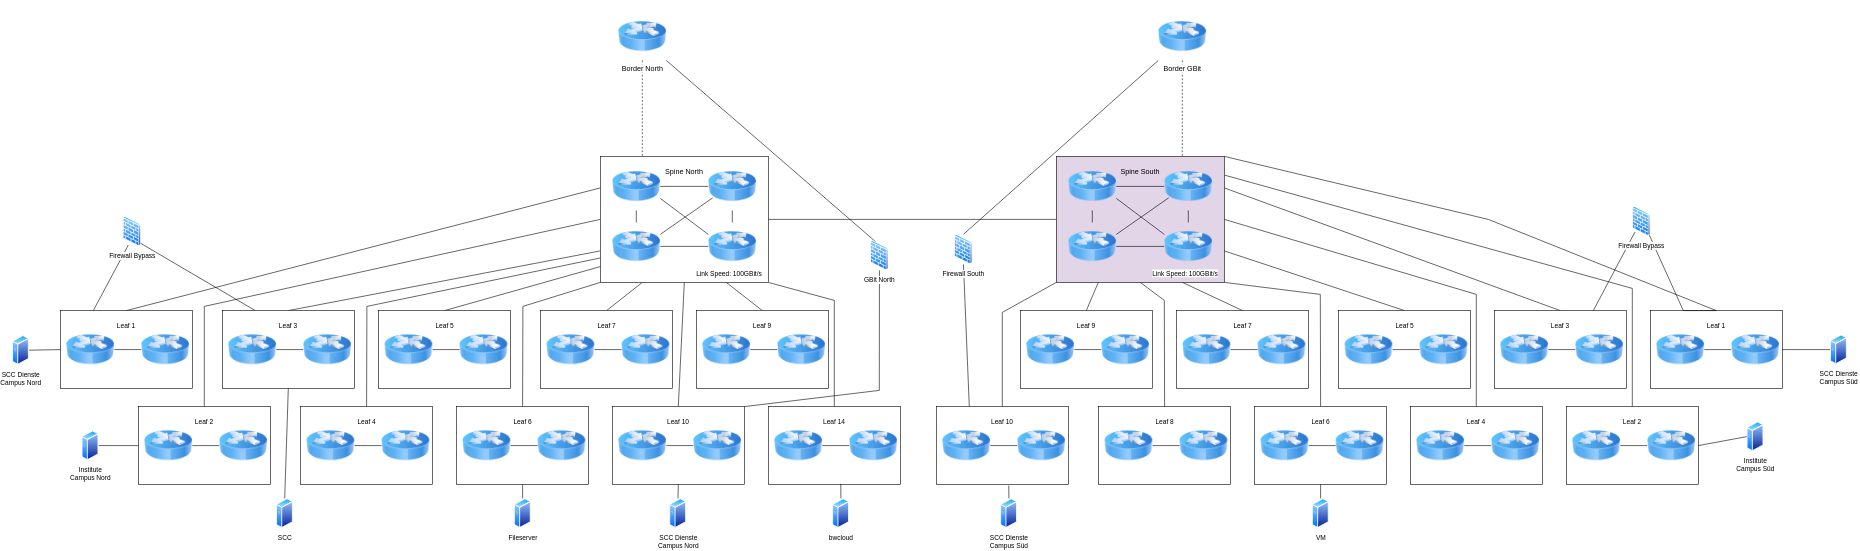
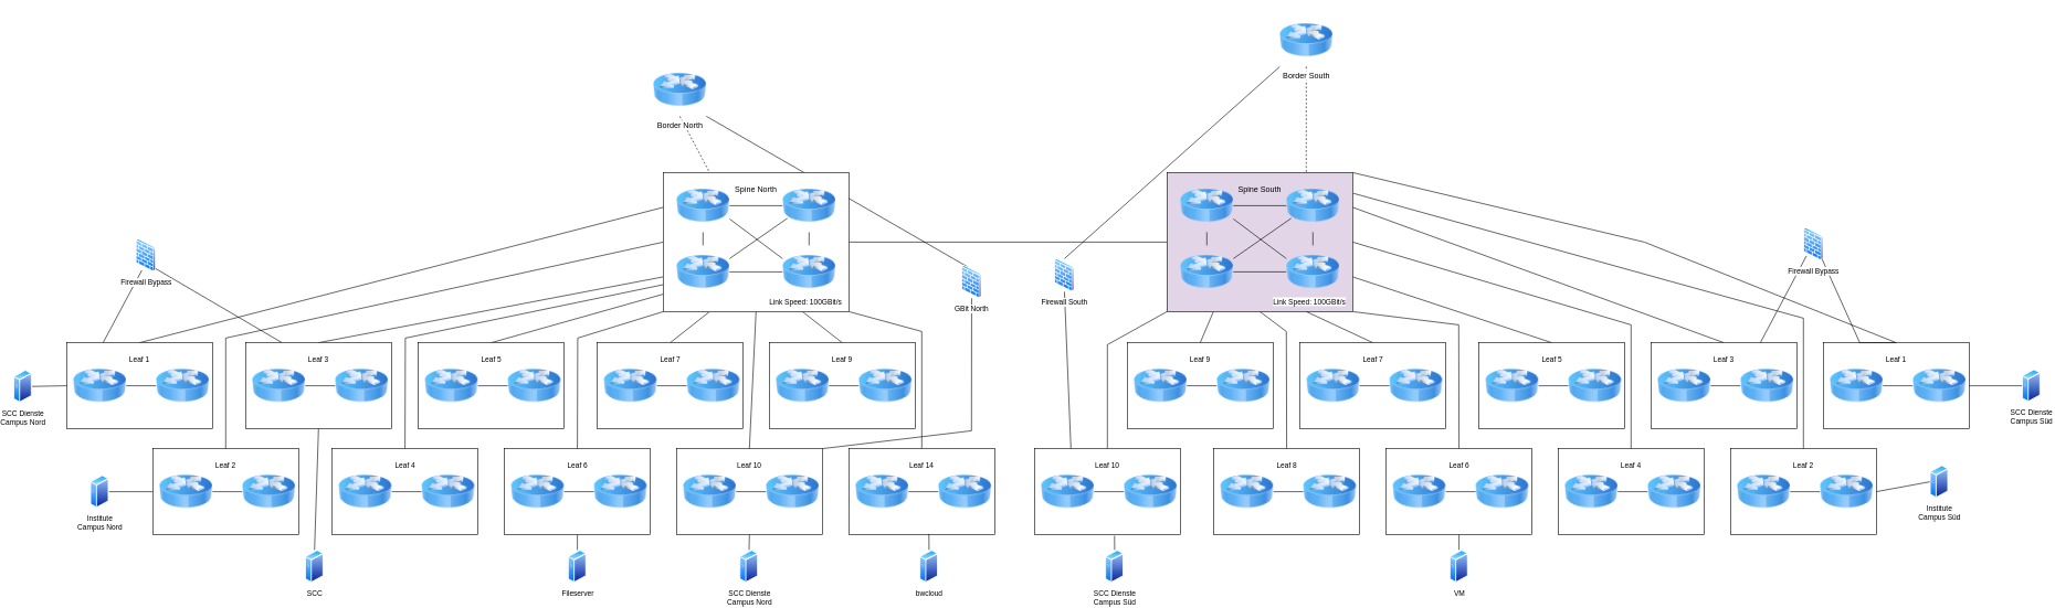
- <mxCell id="4" value="Border North" style="image;html=1;image=img/lib/clip_art/networking/Router_Icon_128x128.png" vertex="1" parent="1"><mxGeometry x="1030" y="20" width="80" height="80" as="geometry" /></mxCell>
+ <mxCell id="4" value="Border North" style="image;html=1;image=img/lib/clip_art/networking/Router_Icon_128x128.png" vertex="1" parent="1"><mxGeometry x="985" y="95" width="80" height="80" as="geometry" /></mxCell>
- <mxCell id="97" value="Border GBit" style="image;html=1;image=img/lib/clip_art/networking/Router_Icon_128x128.png" vertex="1" parent="1"><mxGeometry x="1930" y="20" width="80" height="80" as="geometry" /></mxCell>
+ <mxCell id="97" value="Border South" style="image;html=1;image=img/lib/clip_art/networking/Router_Icon_128x128.png" vertex="1" parent="1"><mxGeometry x="1930" y="20" width="80" height="80" as="geometry" /></mxCell>
